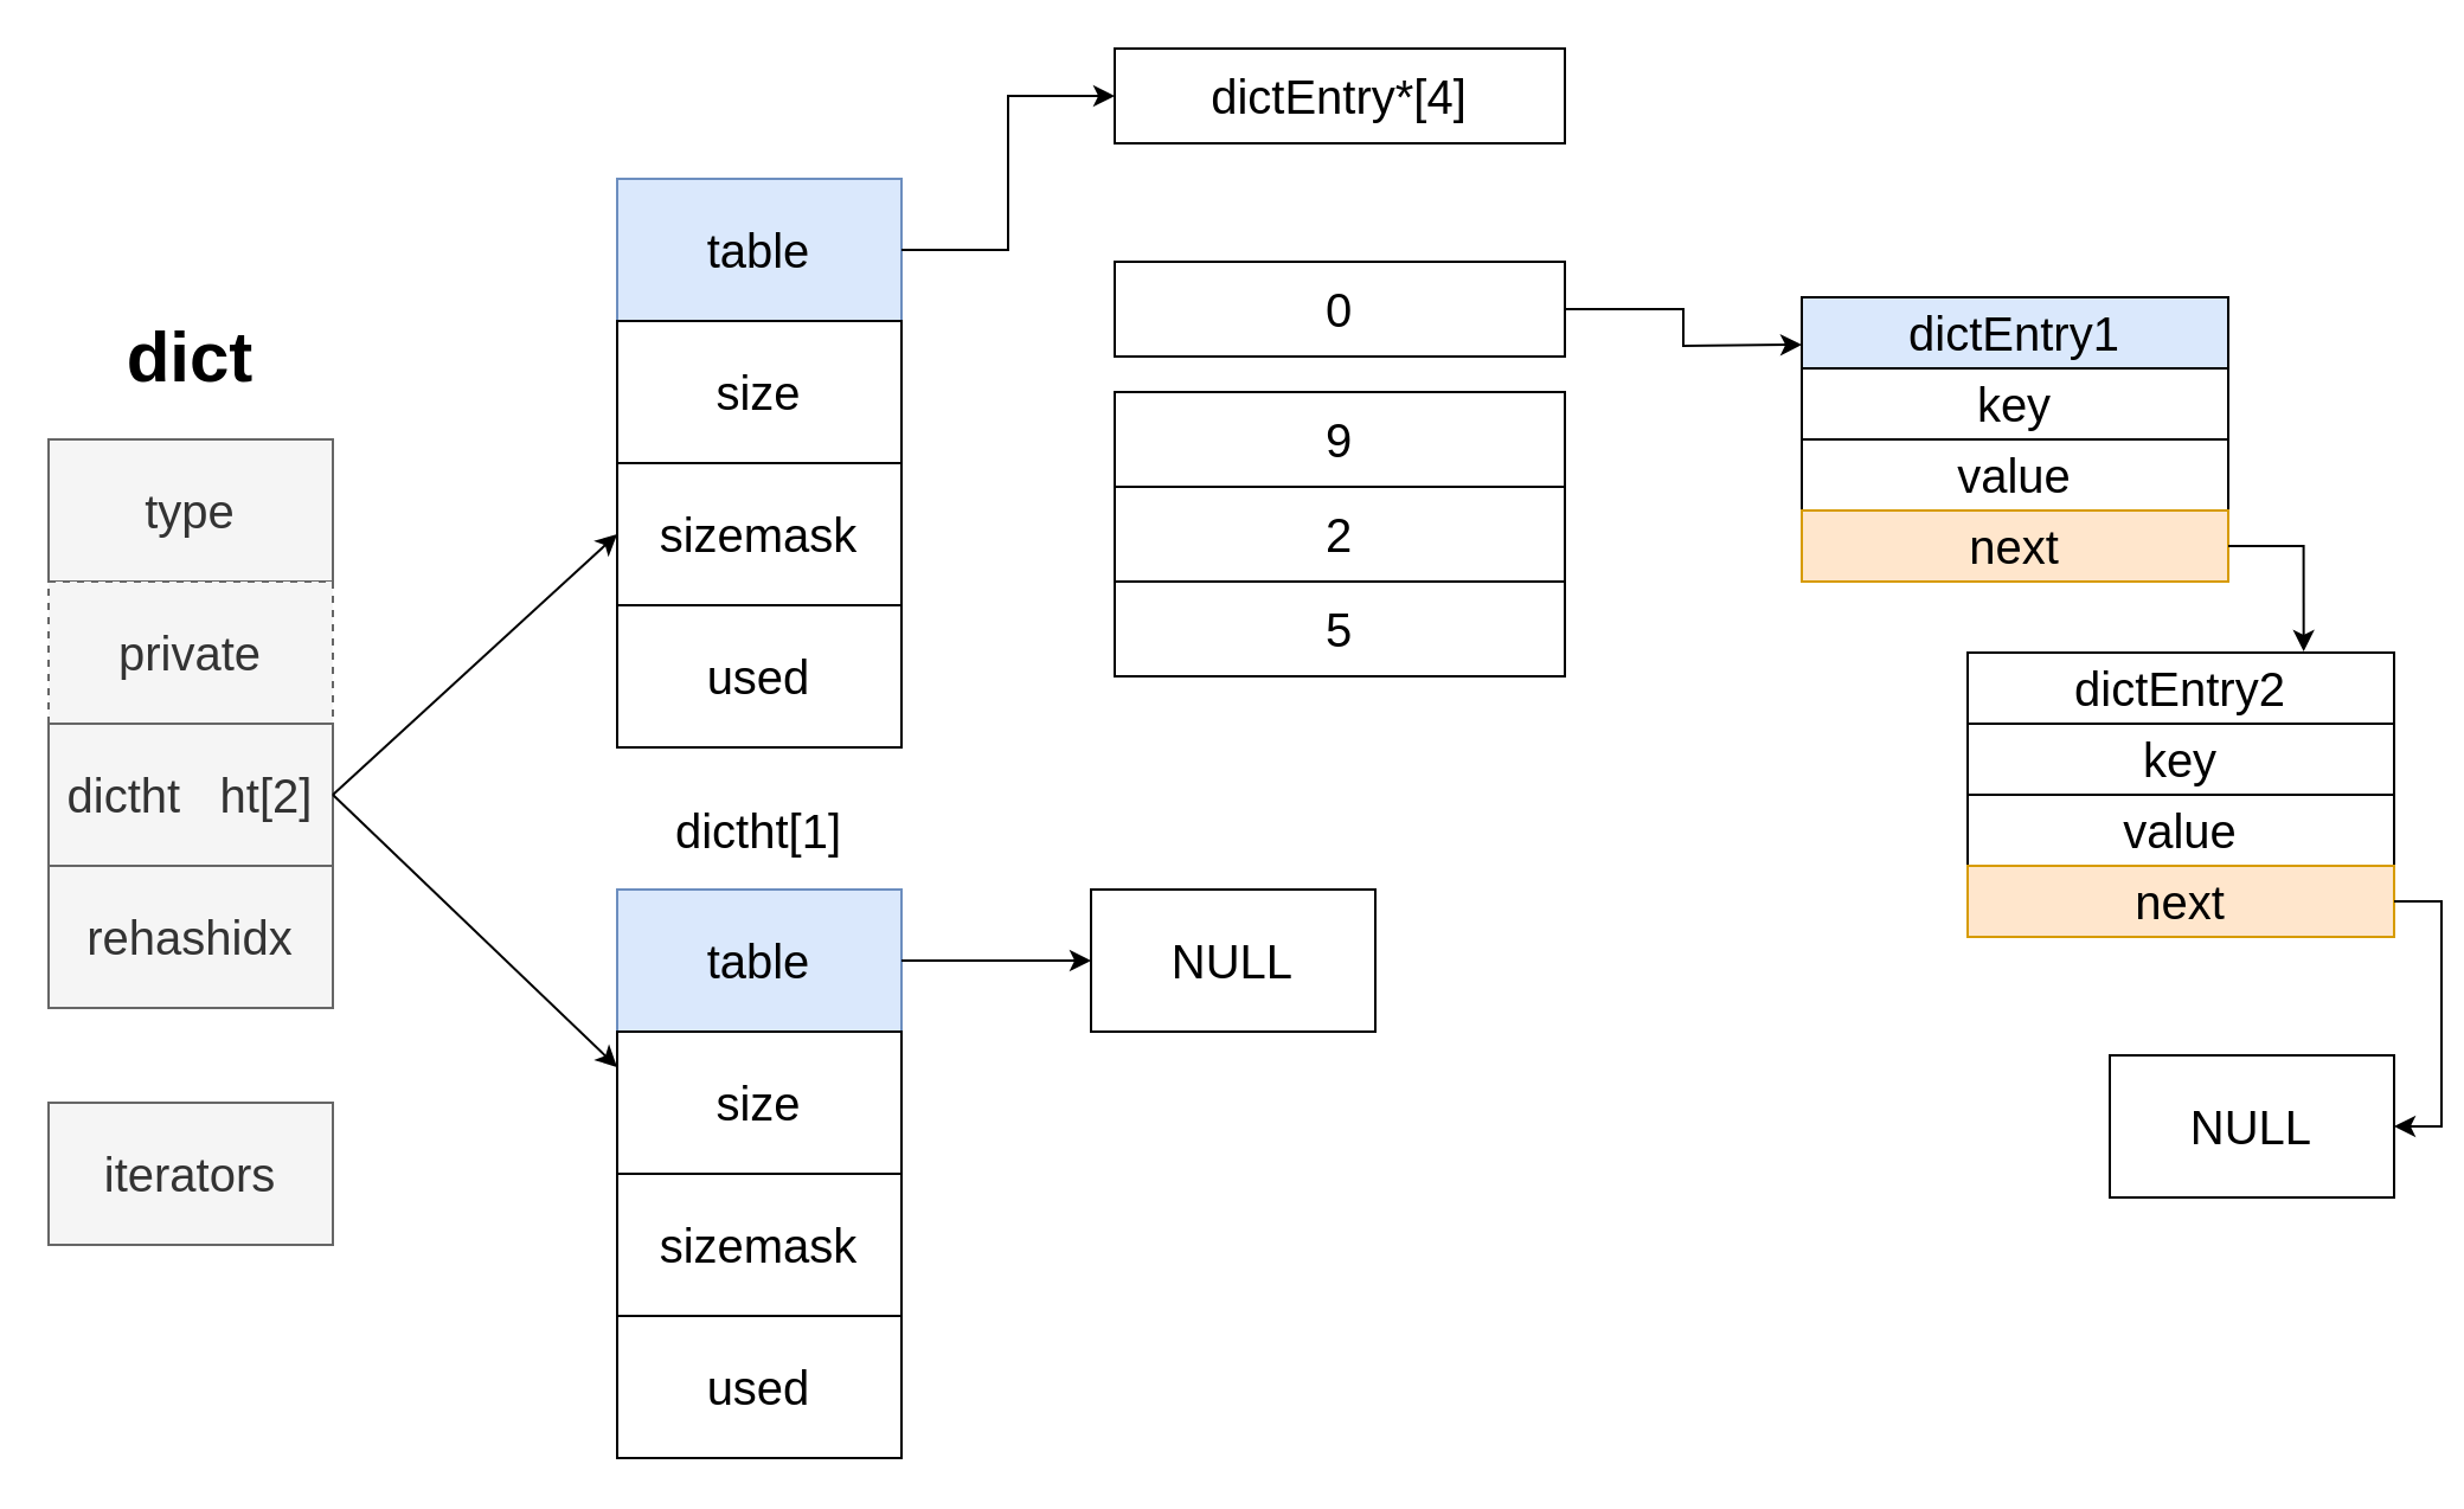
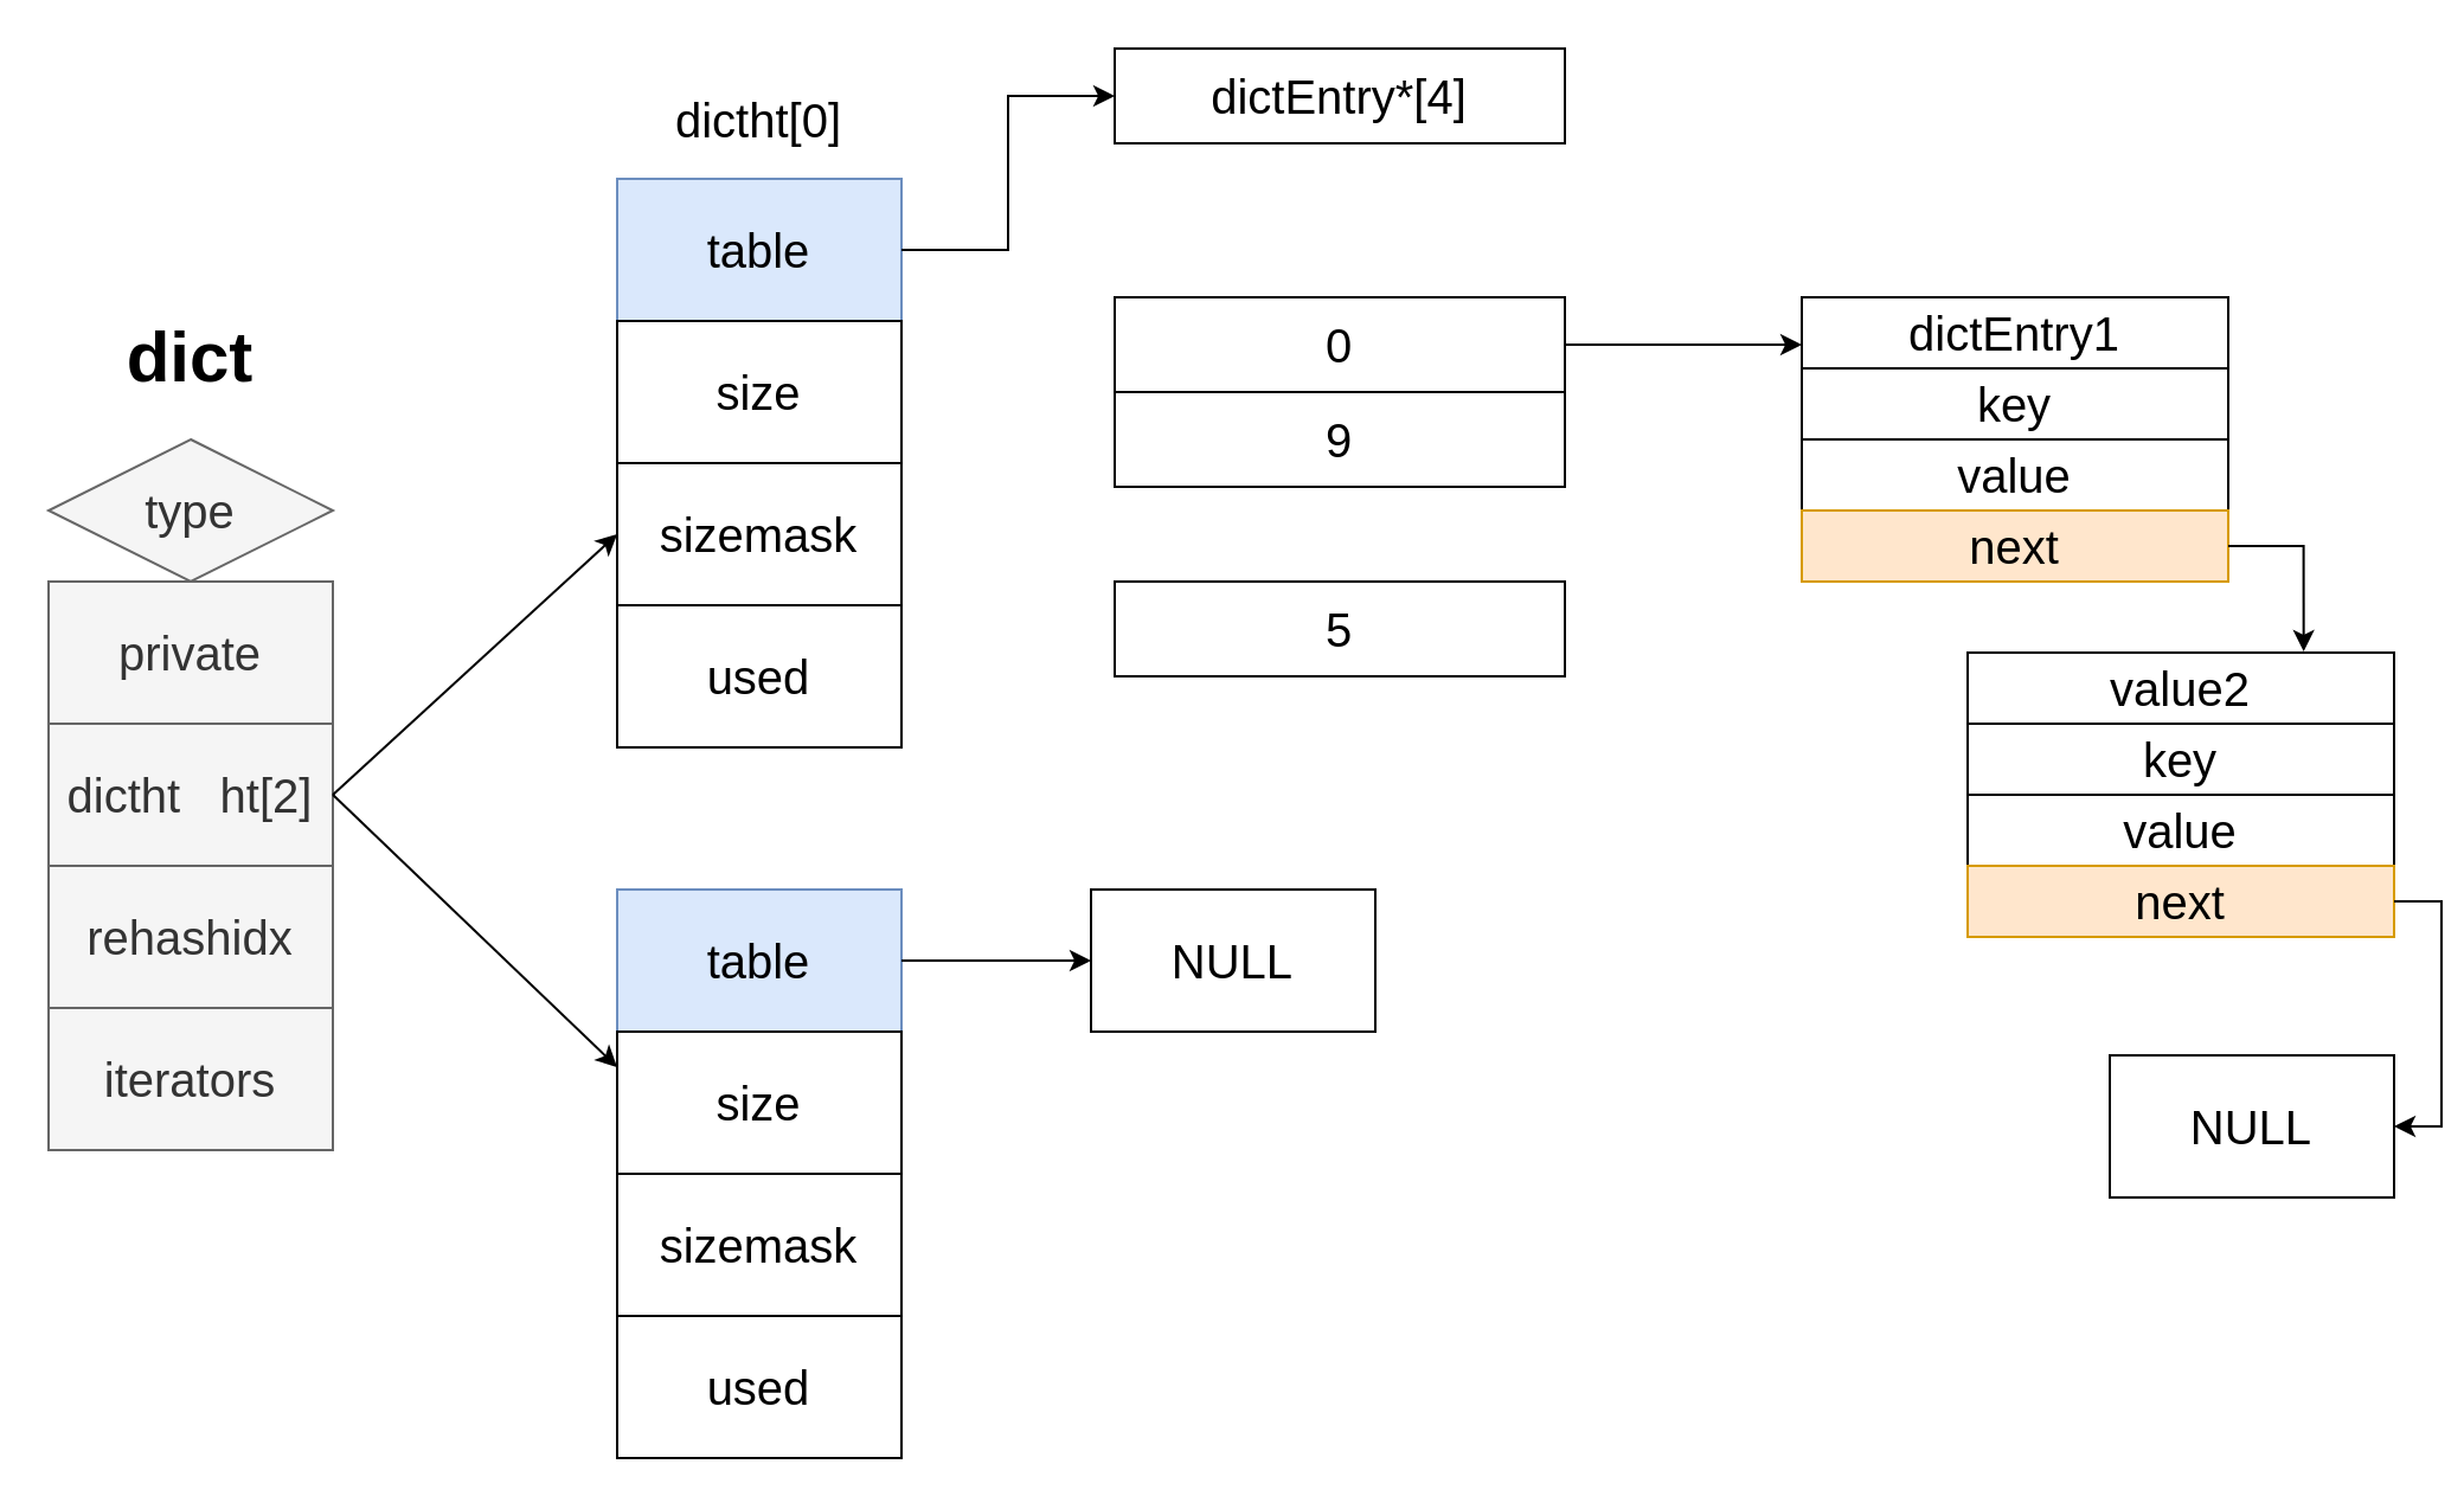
+ <mxCell id="14" value="dictht[0]" style="text;html=1;strokeColor=none;fillColor=none;align=center;verticalAlign=middle;whiteSpace=wrap;rounded=0;fontSize=20;" vertex="1" parent="9"><mxGeometry x="30" width="60" height="30" as="geometry" /></mxCell>
- <mxCell id="24" value="0" style="rounded=0;whiteSpace=wrap;html=1;fontSize=20;" vertex="1" parent="1"><mxGeometry x="470" y="110" width="190" height="40" as="geometry" /></mxCell>
+ <mxCell id="24" value="0" style="rounded=0;whiteSpace=wrap;html=1;fontSize=20;" vertex="1" parent="1"><mxGeometry x="470" y="125" width="190" height="40" as="geometry" /></mxCell>
- <mxCell id="32" value="dictEntry1" style="rounded=0;whiteSpace=wrap;html=1;fontSize=20;fillColor=#dae8fc;" vertex="1" parent="31"><mxGeometry width="180" height="30" as="geometry" /></mxCell>
+ <mxCell id="32" value="dictEntry1" style="rounded=0;whiteSpace=wrap;html=1;fontSize=20;" vertex="1" parent="31"><mxGeometry width="180" height="30" as="geometry" /></mxCell>
- <mxCell id="2" value="type" style="rounded=0;whiteSpace=wrap;html=1;fontSize=20;fillColor=#f5f5f5;fontColor=#333333;strokeColor=#666666;" vertex="1" parent="1"><mxGeometry x="20" y="185" width="120" height="60" as="geometry" /></mxCell>
+ <mxCell id="2" value="type" style="rhombus;whiteSpace=wrap;html=1;fontSize=20;fillColor=#f5f5f5;fontColor=#333333;strokeColor=#666666;" vertex="1" parent="1"><mxGeometry x="20" y="185" width="120" height="60" as="geometry" /></mxCell>
- <mxCell id="26" value="2" style="rounded=0;whiteSpace=wrap;html=1;fontSize=20;" vertex="1" parent="1"><mxGeometry x="470" y="205" width="190" height="40" as="geometry" /></mxCell>
- <mxCell id="3" value="private" style="rounded=0;whiteSpace=wrap;html=1;fontSize=20;fillColor=#f5f5f5;fontColor=#333333;strokeColor=#666666;dashed=1;" vertex="1" parent="1"><mxGeometry x="20" y="245" width="120" height="60" as="geometry" /></mxCell>
+ <mxCell id="3" value="private" style="rounded=0;whiteSpace=wrap;html=1;fontSize=20;fillColor=#f5f5f5;fontColor=#333333;strokeColor=#666666;" vertex="1" parent="1"><mxGeometry x="20" y="245" width="120" height="60" as="geometry" /></mxCell>
- <mxCell id="37" value="dictEntry2" style="rounded=0;whiteSpace=wrap;html=1;fontSize=20;" vertex="1" parent="36"><mxGeometry width="180" height="30" as="geometry" /></mxCell>
+ <mxCell id="37" value="value2" style="rounded=0;whiteSpace=wrap;html=1;fontSize=20;" vertex="1" parent="36"><mxGeometry width="180" height="30" as="geometry" /></mxCell>
- <mxCell id="20" value="dictht[1]" style="text;html=1;strokeColor=none;fillColor=none;align=center;verticalAlign=middle;whiteSpace=wrap;rounded=0;fontSize=20;" vertex="1" parent="15"><mxGeometry x="30" width="60" height="30" as="geometry" /></mxCell>
- <mxCell id="6" value="iterators" style="rounded=0;whiteSpace=wrap;html=1;fontSize=20;fillColor=#f5f5f5;fontColor=#333333;strokeColor=#666666;" vertex="1" parent="1"><mxGeometry x="20" y="465" width="120" height="60" as="geometry" /></mxCell>
+ <mxCell id="6" value="iterators" style="rounded=0;whiteSpace=wrap;html=1;fontSize=20;fillColor=#f5f5f5;fontColor=#333333;strokeColor=#666666;" vertex="1" parent="1"><mxGeometry x="20" y="425" width="120" height="60" as="geometry" /></mxCell>
